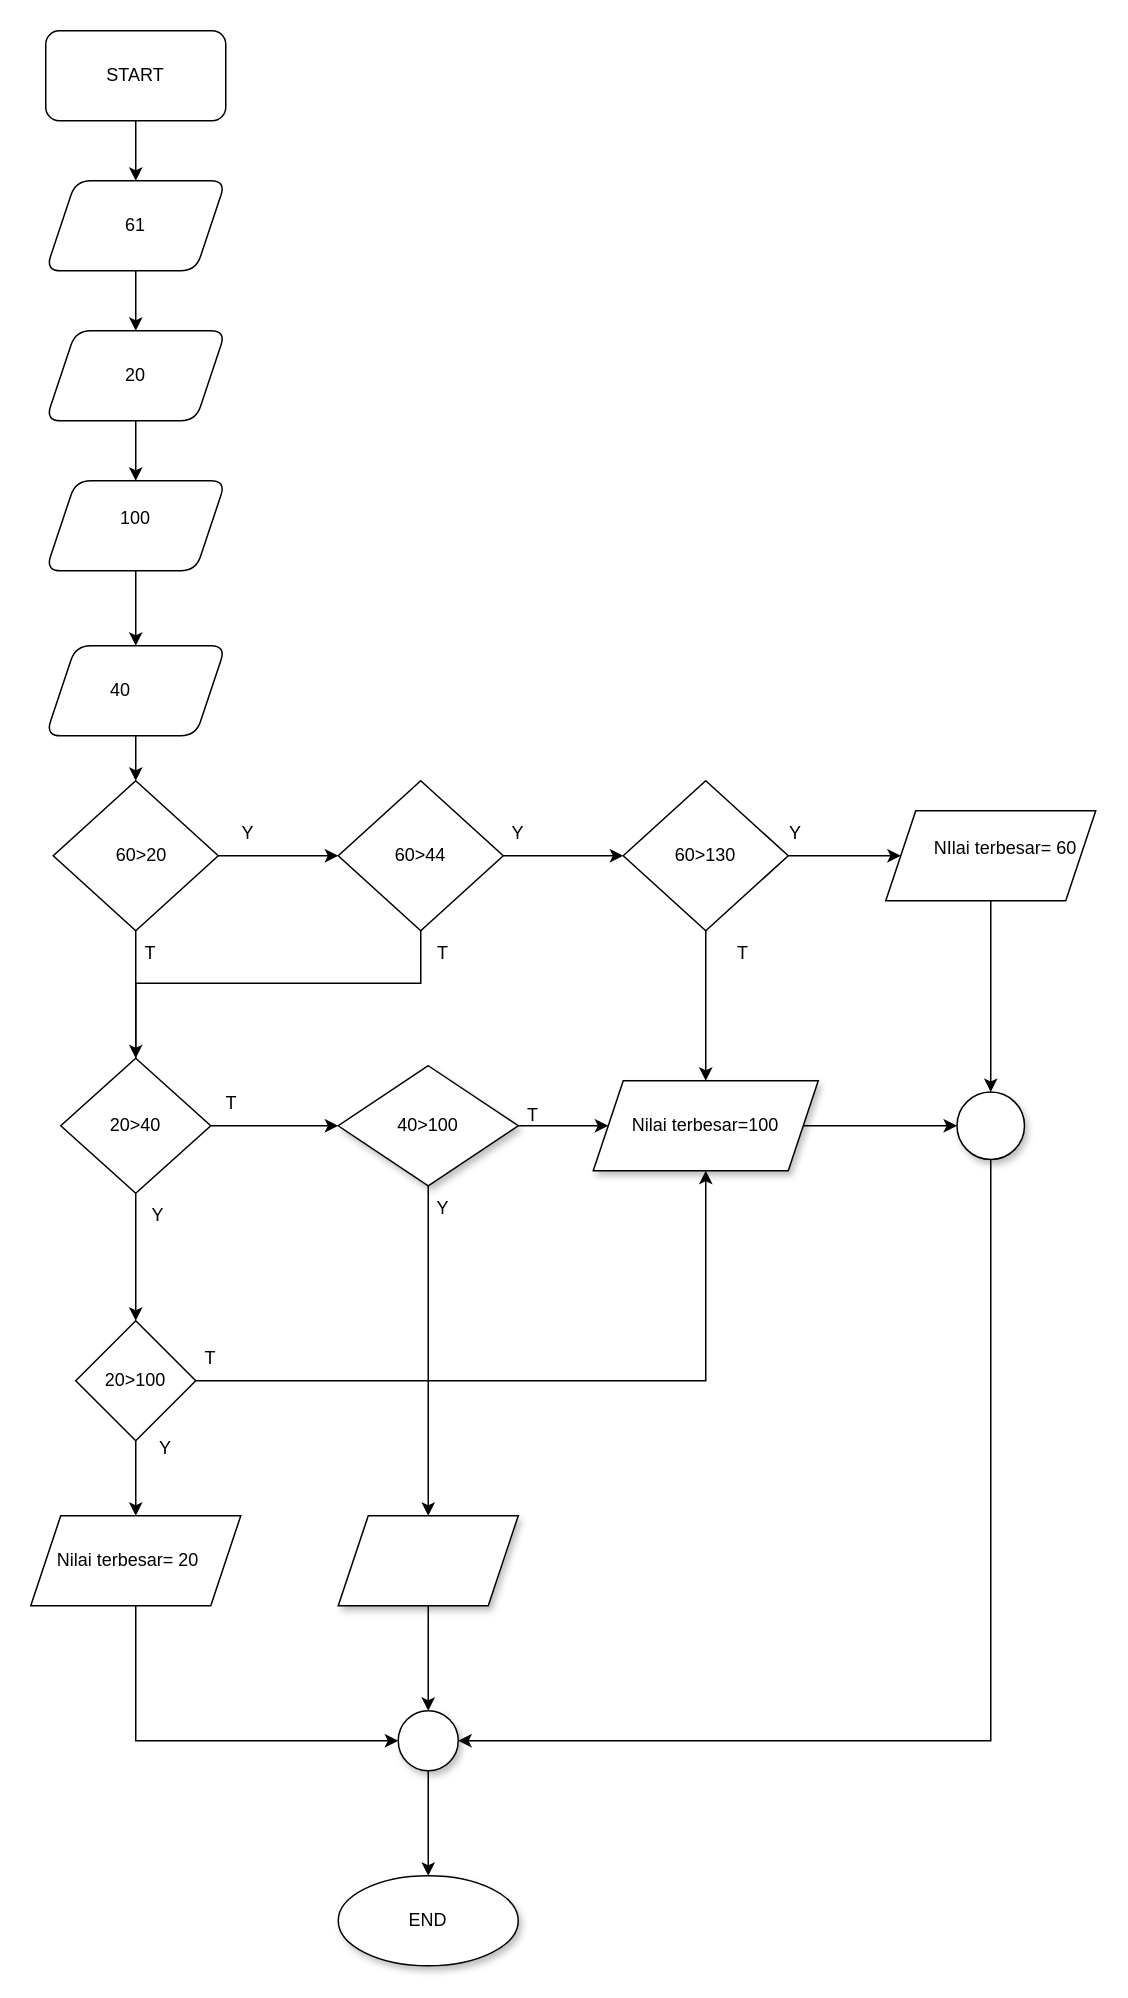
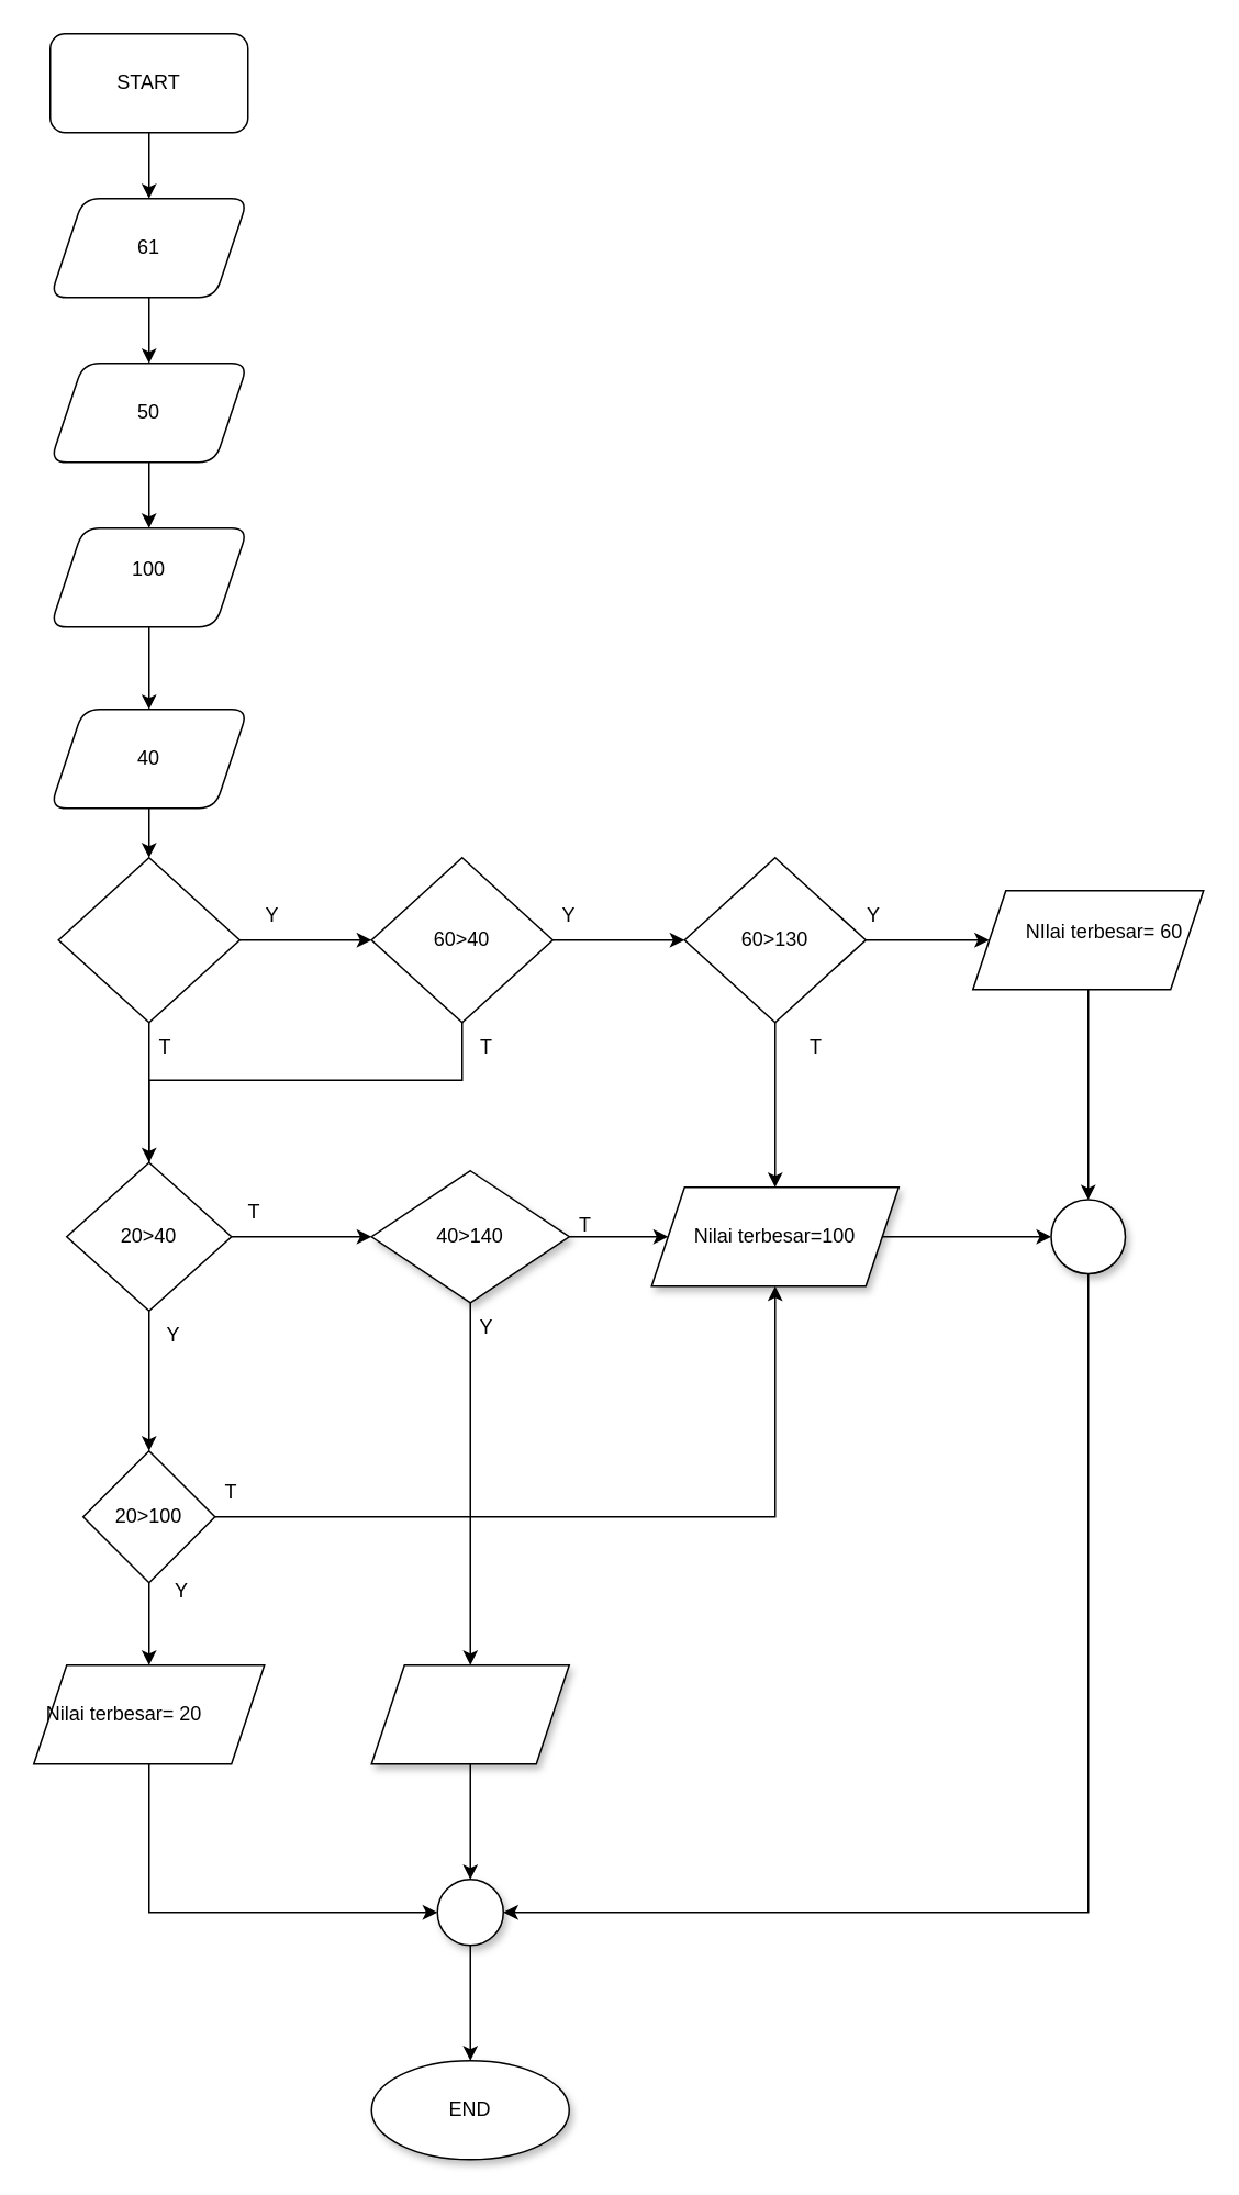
- <mxCell id="14" value="20" style="text;html=1;strokeColor=none;fillColor=none;align=center;verticalAlign=middle;whiteSpace=wrap;rounded=0;" vertex="1" parent="1"><mxGeometry x="60" y="235" width="60" height="30" as="geometry" /></mxCell>
+ <mxCell id="14" value="50" style="text;html=1;strokeColor=none;fillColor=none;align=center;verticalAlign=middle;whiteSpace=wrap;rounded=0;" vertex="1" parent="1"><mxGeometry x="60" y="235" width="60" height="30" as="geometry" /></mxCell>
- <mxCell id="16" value="40" style="text;html=1;strokeColor=none;fillColor=none;align=center;verticalAlign=middle;whiteSpace=wrap;rounded=0;" vertex="1" parent="1"><mxGeometry x="50" y="445" width="60" height="30" as="geometry" /></mxCell>
+ <mxCell id="16" value="40" style="text;html=1;strokeColor=none;fillColor=none;align=center;verticalAlign=middle;whiteSpace=wrap;rounded=0;" vertex="1" parent="1"><mxGeometry x="60" y="445" width="60" height="30" as="geometry" /></mxCell>
- <mxCell id="20" value="60&amp;gt;20" style="text;html=1;strokeColor=none;fillColor=none;align=center;verticalAlign=middle;whiteSpace=wrap;rounded=0;" vertex="1" parent="1"><mxGeometry x="64" y="555" width="60" height="30" as="geometry" /></mxCell>
- <mxCell id="27" value="60&amp;gt;44" style="text;html=1;strokeColor=none;fillColor=none;align=center;verticalAlign=middle;whiteSpace=wrap;rounded=0;" vertex="1" parent="1"><mxGeometry x="250" y="555" width="60" height="30" as="geometry" /></mxCell>
+ <mxCell id="27" value="60&amp;gt;40" style="text;html=1;strokeColor=none;fillColor=none;align=center;verticalAlign=middle;whiteSpace=wrap;rounded=0;" vertex="1" parent="1"><mxGeometry x="250" y="555" width="60" height="30" as="geometry" /></mxCell>
- <mxCell id="51" value="40&amp;gt;100" style="text;html=1;strokeColor=none;fillColor=none;align=center;verticalAlign=middle;whiteSpace=wrap;rounded=0;shadow=1;" vertex="1" parent="1"><mxGeometry x="255" y="735" width="60" height="30" as="geometry" /></mxCell>
+ <mxCell id="51" value="40&amp;gt;140" style="text;html=1;strokeColor=none;fillColor=none;align=center;verticalAlign=middle;whiteSpace=wrap;rounded=0;shadow=1;" vertex="1" parent="1"><mxGeometry x="255" y="735" width="60" height="30" as="geometry" /></mxCell>
- <mxCell id="48" value="Nilai terbesar= 20" style="text;html=1;strokeColor=none;fillColor=none;align=center;verticalAlign=middle;whiteSpace=wrap;rounded=0;shadow=1;" vertex="1" parent="1"><mxGeometry x="35" y="1025" width="100" height="30" as="geometry" /></mxCell>
+ <mxCell id="48" value="Nilai terbesar= 20" style="text;html=1;strokeColor=none;fillColor=none;align=center;verticalAlign=middle;whiteSpace=wrap;rounded=0;shadow=1;" vertex="1" parent="1"><mxGeometry x="25" y="1025" width="100" height="30" as="geometry" /></mxCell>
